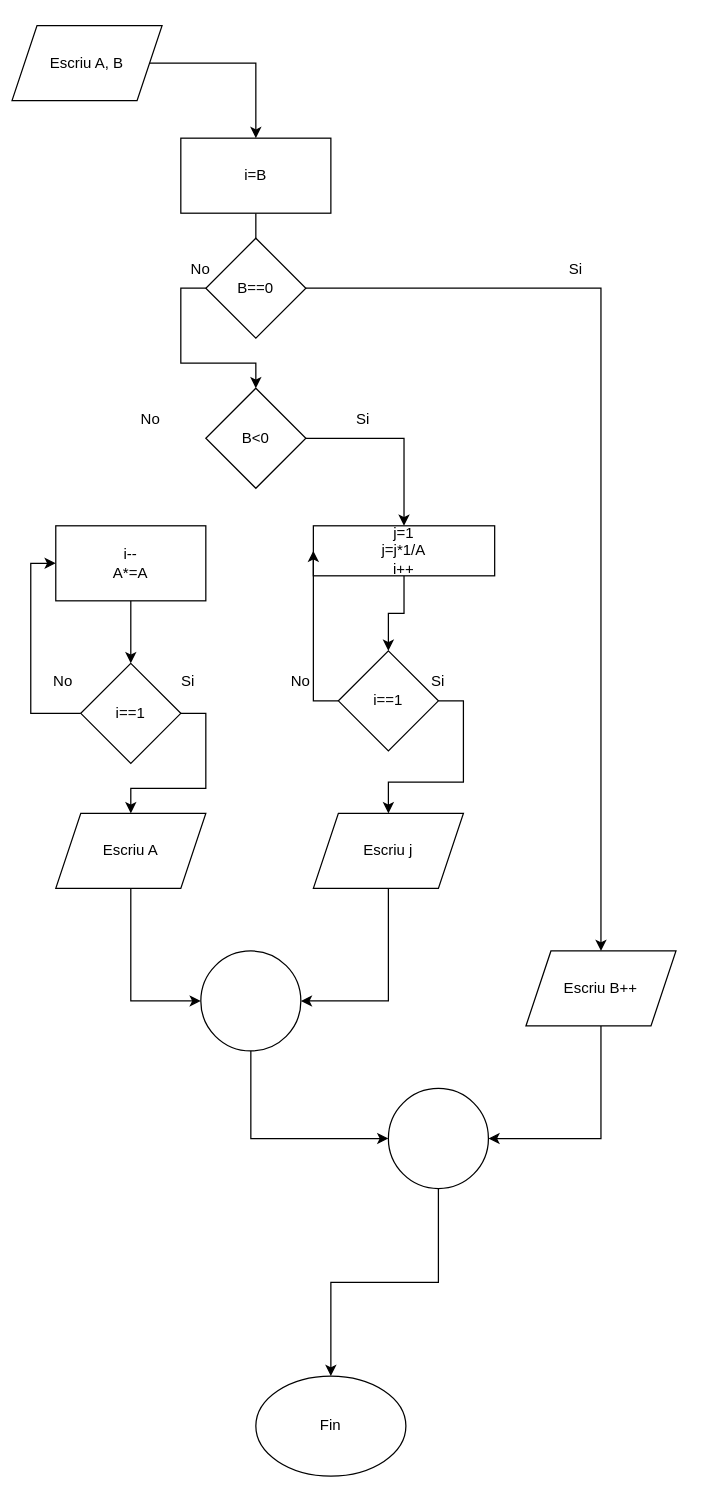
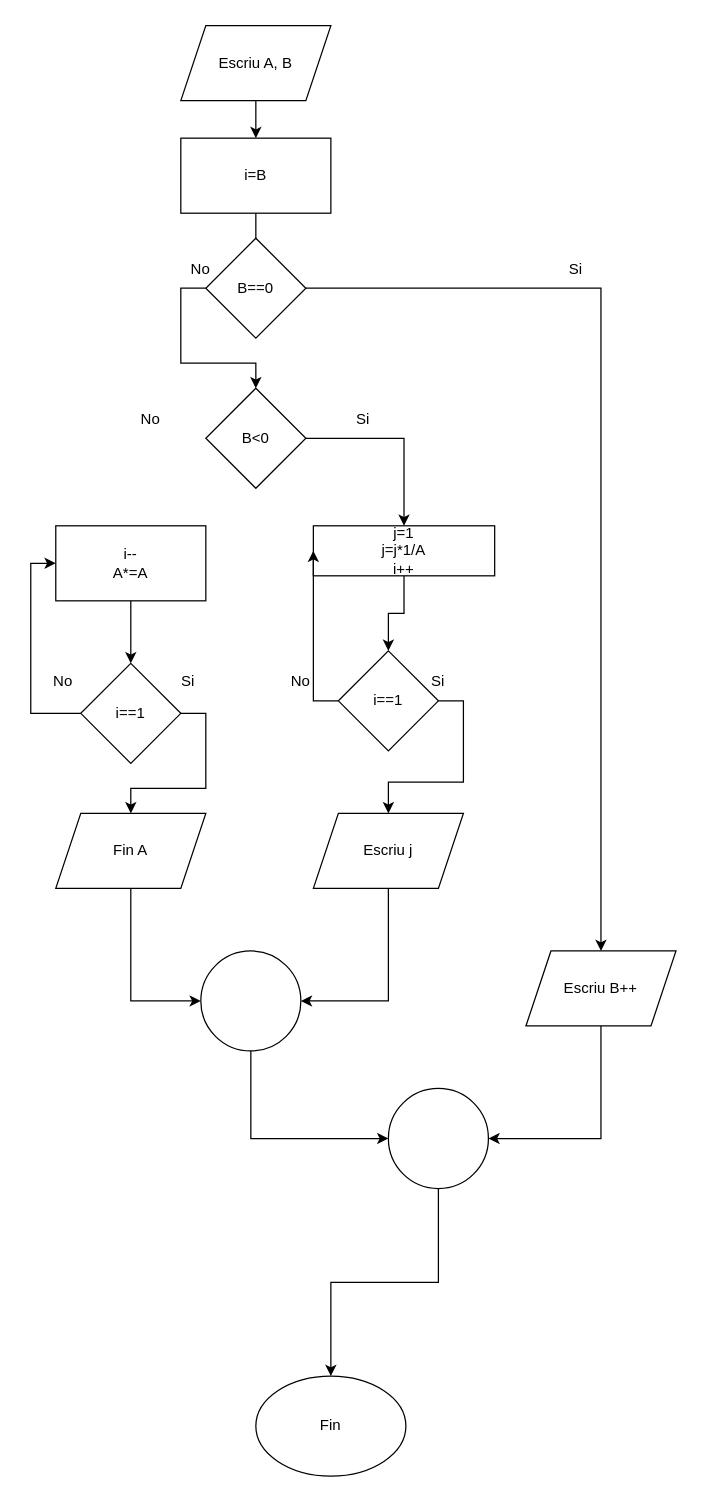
- <mxCell id="3" value="Escriu A, B" style="shape=parallelogram;perimeter=parallelogramPerimeter;whiteSpace=wrap;html=1;fixedSize=1;" parent="1" vertex="1"><mxGeometry x="9" y="20" width="120" height="60" as="geometry" /></mxCell>
+ <mxCell id="3" value="Escriu A, B" style="shape=parallelogram;perimeter=parallelogramPerimeter;whiteSpace=wrap;html=1;fixedSize=1;" parent="1" vertex="1"><mxGeometry x="144" y="20" width="120" height="60" as="geometry" /></mxCell>
- <mxCell id="14" value="Escriu A" style="shape=parallelogram;perimeter=parallelogramPerimeter;whiteSpace=wrap;html=1;fixedSize=1;" parent="1" vertex="1"><mxGeometry x="44" y="650" width="120" height="60" as="geometry" /></mxCell>
+ <mxCell id="14" value="Fin A" style="shape=parallelogram;perimeter=parallelogramPerimeter;whiteSpace=wrap;html=1;fixedSize=1;" parent="1" vertex="1"><mxGeometry x="44" y="650" width="120" height="60" as="geometry" /></mxCell>
